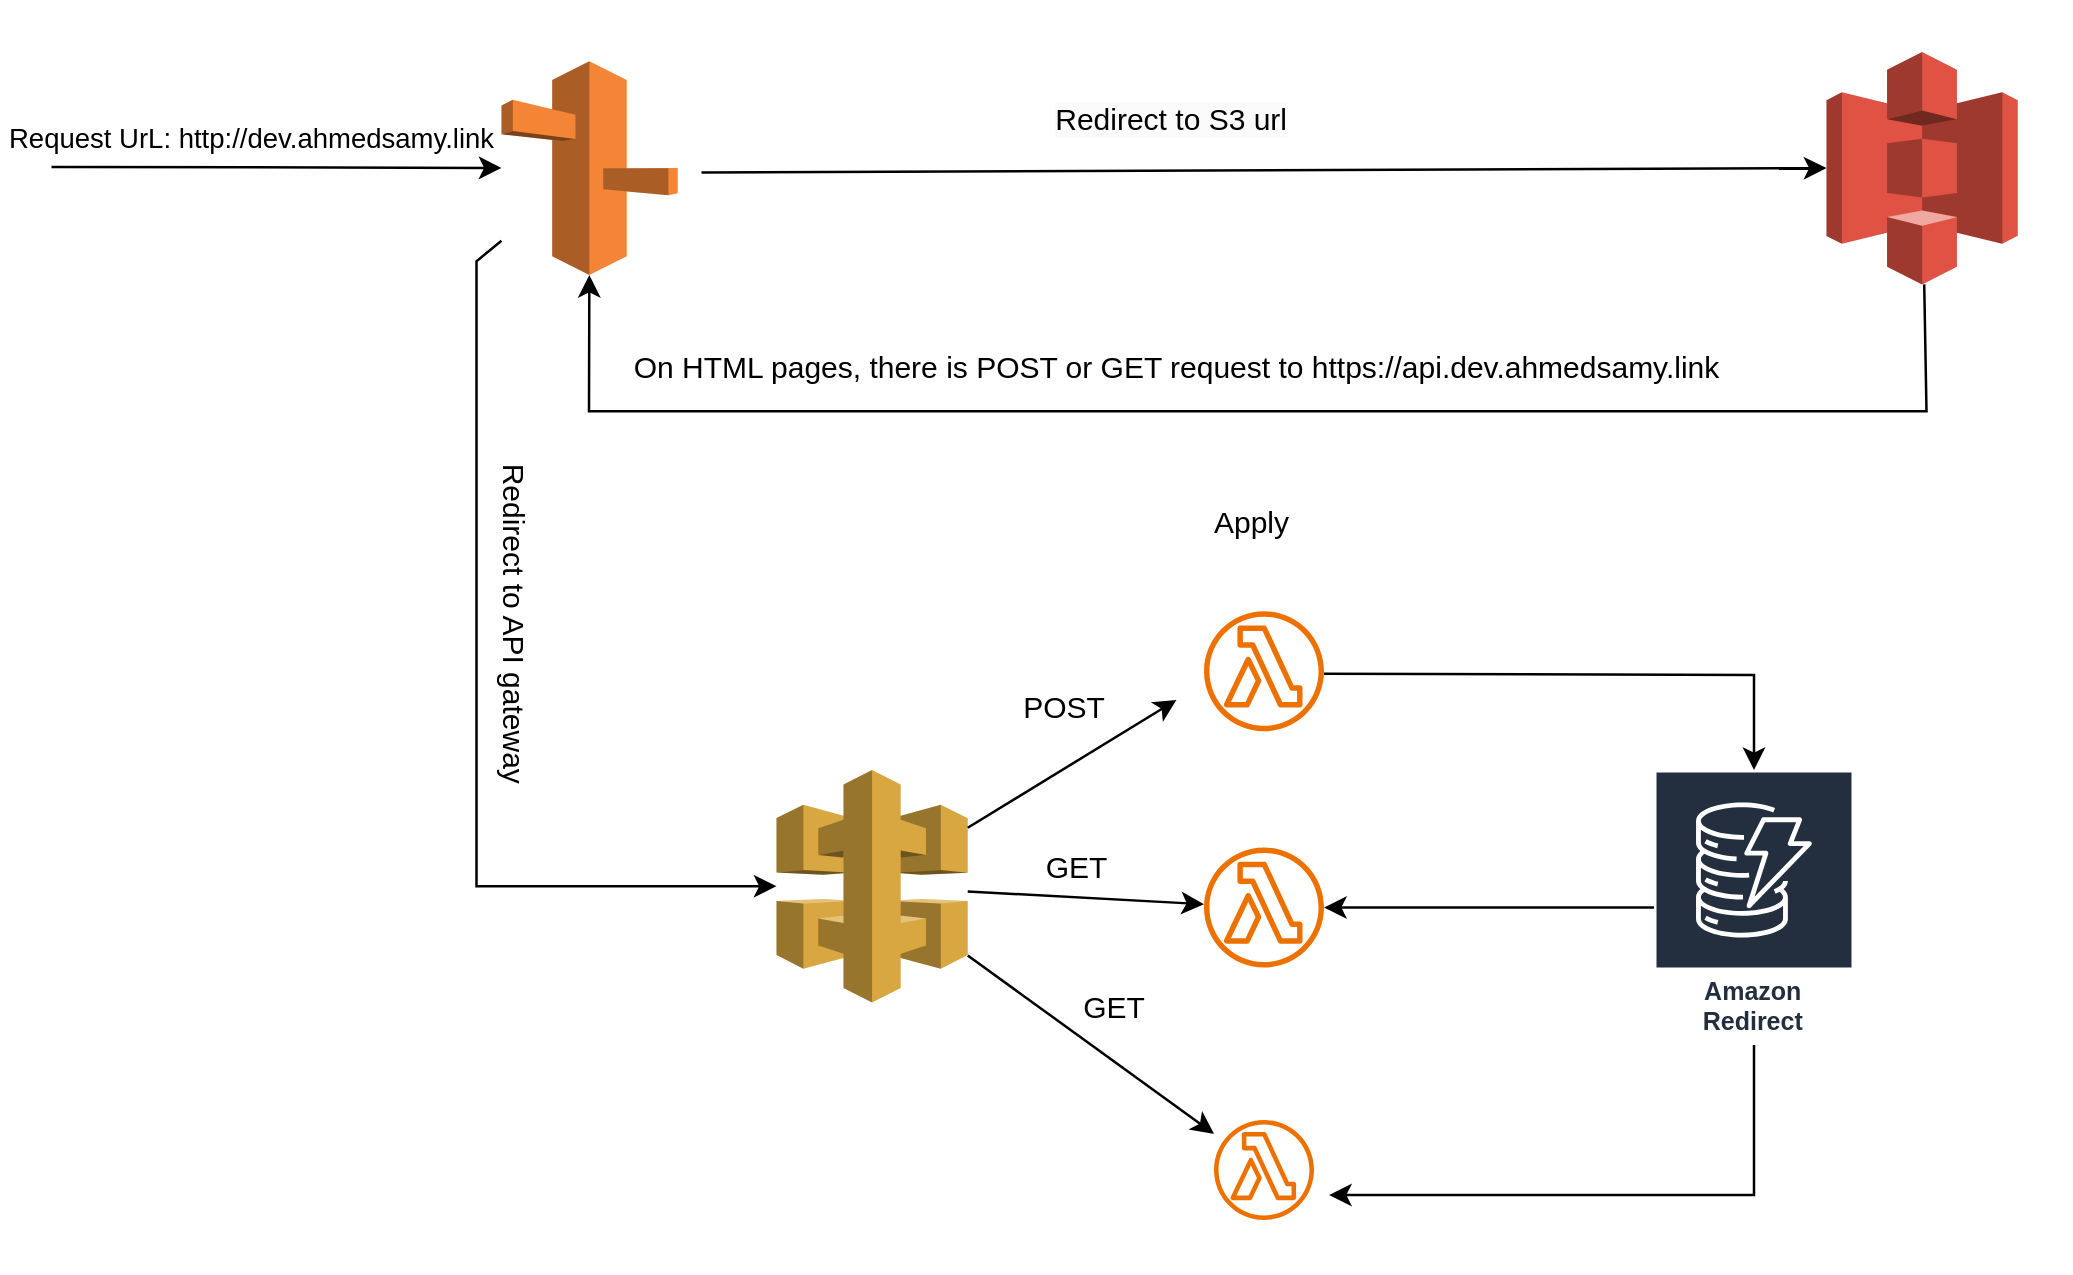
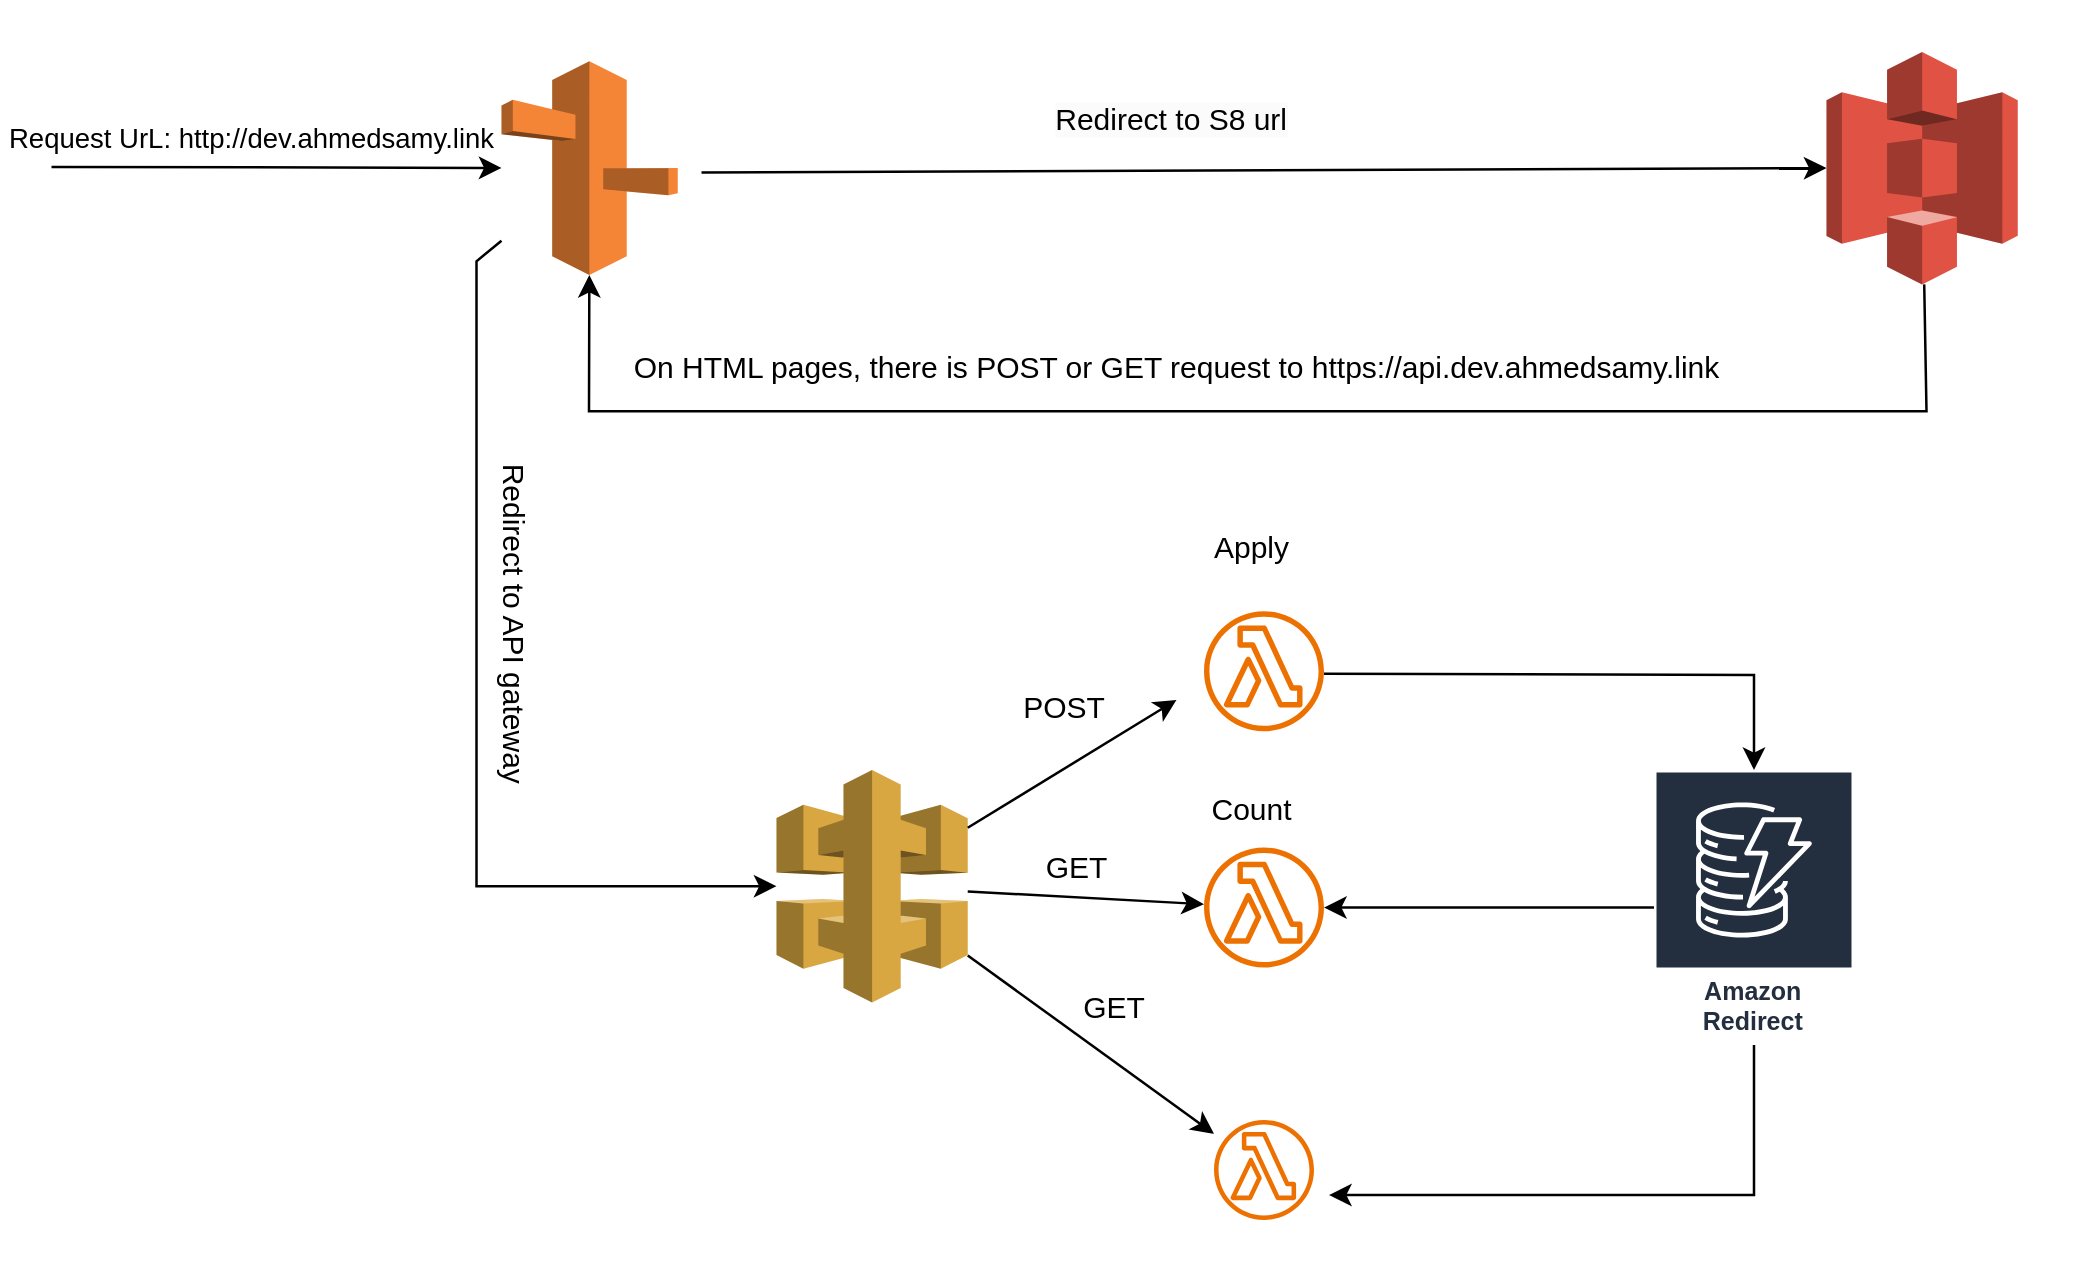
- <mxCell id="25" value="&lt;span style=&quot;color: rgb(0, 0, 0); font-family: Helvetica; font-size: 12px; font-style: normal; font-variant-ligatures: normal; font-variant-caps: normal; font-weight: 400; letter-spacing: normal; orphans: 2; text-align: center; text-indent: 0px; text-transform: none; widows: 2; word-spacing: 0px; -webkit-text-stroke-width: 0px; white-space: nowrap; background-color: rgb(251, 251, 251); text-decoration-thickness: initial; text-decoration-style: initial; text-decoration-color: initial; display: inline !important; float: none;&quot;&gt;Redirect to S3 url&lt;/span&gt;" style="text;whiteSpace=wrap;html=1;" parent="1" vertex="1"><mxGeometry x="420" y="34" width="170" height="40" as="geometry" /></mxCell>
+ <mxCell id="25" value="&lt;span style=&quot;color: rgb(0, 0, 0); font-family: Helvetica; font-size: 12px; font-style: normal; font-variant-ligatures: normal; font-variant-caps: normal; font-weight: 400; letter-spacing: normal; orphans: 2; text-align: center; text-indent: 0px; text-transform: none; widows: 2; word-spacing: 0px; -webkit-text-stroke-width: 0px; white-space: nowrap; background-color: rgb(251, 251, 251); text-decoration-thickness: initial; text-decoration-style: initial; text-decoration-color: initial; display: inline !important; float: none;&quot;&gt;Redirect to S8 url&lt;/span&gt;" style="text;whiteSpace=wrap;html=1;" parent="1" vertex="1"><mxGeometry x="420" y="34" width="170" height="40" as="geometry" /></mxCell>
- <mxCell id="26" value="Apply" style="text;html=1;align=center;verticalAlign=middle;resizable=0;points=[];autosize=1;strokeColor=none;fillColor=none;" vertex="1" parent="1"><mxGeometry x="475" y="194" width="50" height="30" as="geometry" /></mxCell>
+ <mxCell id="26" value="Apply" style="text;html=1;align=center;verticalAlign=middle;resizable=0;points=[];autosize=1;strokeColor=none;fillColor=none;" vertex="1" parent="1"><mxGeometry x="475" y="204" width="50" height="30" as="geometry" /></mxCell>
+ <mxCell id="27" value="Count" style="text;html=1;align=center;verticalAlign=middle;resizable=0;points=[];autosize=1;strokeColor=none;fillColor=none;" vertex="1" parent="1"><mxGeometry x="470" y="308.5" width="60" height="30" as="geometry" /></mxCell>
